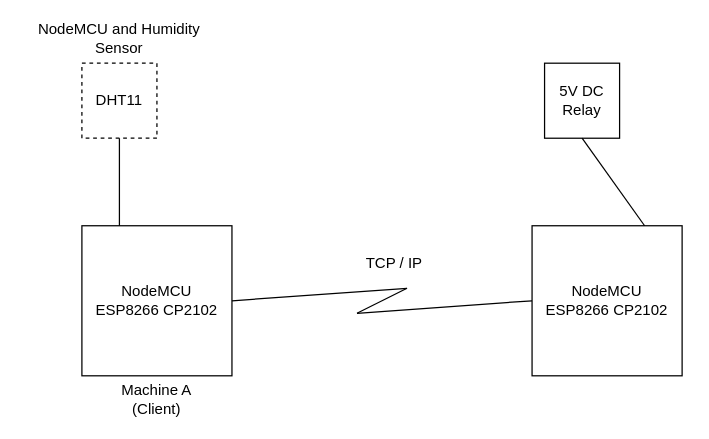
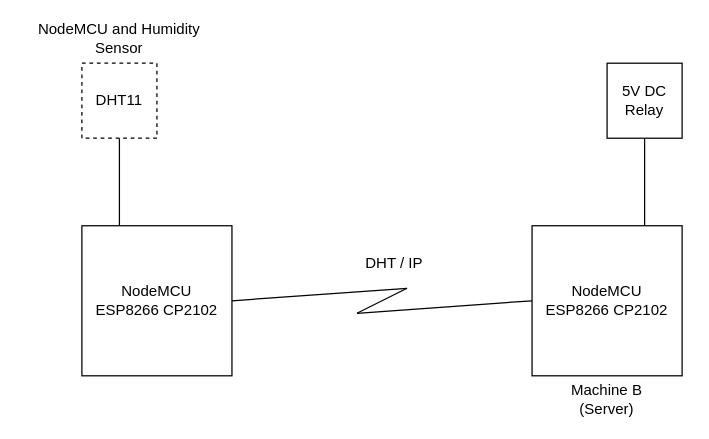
- <mxCell id="9" value="5V DC Relay" style="whiteSpace=wrap;html=1;aspect=fixed;" parent="1" vertex="1"><mxGeometry x="435" y="50" width="60" height="60" as="geometry" /></mxCell>
+ <mxCell id="9" value="5V DC Relay" style="whiteSpace=wrap;html=1;aspect=fixed;" parent="1" vertex="1"><mxGeometry x="485" y="50" width="60" height="60" as="geometry" /></mxCell>
- <mxCell id="14" value="TCP / IP" style="text;html=1;strokeColor=none;fillColor=none;align=center;verticalAlign=middle;whiteSpace=wrap;rounded=0;" parent="1" vertex="1"><mxGeometry x="285" y="200" width="60" height="20" as="geometry" /></mxCell>
+ <mxCell id="14" value="DHT / IP" style="text;html=1;strokeColor=none;fillColor=none;align=center;verticalAlign=middle;whiteSpace=wrap;rounded=0;" parent="1" vertex="1"><mxGeometry x="285" y="200" width="60" height="20" as="geometry" /></mxCell>
- <mxCell id="12" value="Machine A&lt;br&gt;(Client)" style="text;html=1;strokeColor=none;fillColor=none;align=center;verticalAlign=middle;whiteSpace=wrap;rounded=0;" parent="1" vertex="1"><mxGeometry x="95" y="309" width="60" height="20" as="geometry" /></mxCell>
+ <mxCell id="13" value="Machine B&lt;br&gt;(Server)" style="text;html=1;strokeColor=none;fillColor=none;align=center;verticalAlign=middle;whiteSpace=wrap;rounded=0;" parent="1" vertex="1"><mxGeometry x="455" y="309" width="60" height="20" as="geometry" /></mxCell>
